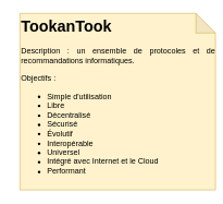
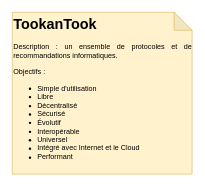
- <mxCell id="2" value="&lt;div style=&quot;text-align: justify&quot;&gt;&lt;b style=&quot;font-size: 24px&quot;&gt;TookanTook&lt;/b&gt;&lt;/div&gt;&lt;div style=&quot;text-align: justify&quot;&gt;&lt;br&gt;&lt;/div&gt;&lt;div style=&quot;text-align: justify&quot;&gt;&lt;span&gt;Description : un ensemble de protocoles et de recommandations informatiques.&lt;/span&gt;&lt;/div&gt;&lt;div style=&quot;text-align: justify&quot;&gt;&lt;br&gt;&lt;/div&gt;&lt;div style=&quot;text-align: justify&quot;&gt;&lt;span&gt;Objectifs :&lt;/span&gt;&lt;/div&gt;&lt;ul&gt;&lt;li style=&quot;text-align: justify&quot;&gt;Simple d'utilisation&lt;/li&gt;&lt;li style=&quot;text-align: justify&quot;&gt;Libre&lt;/li&gt;&lt;li style=&quot;text-align: justify&quot;&gt;Décentralisé&lt;/li&gt;&lt;li style=&quot;text-align: justify&quot;&gt;Sécurisé&lt;/li&gt;&lt;li style=&quot;text-align: justify&quot;&gt;Évolutif&lt;/li&gt;&lt;li style=&quot;text-align: justify&quot;&gt;Interopérable&lt;/li&gt;&lt;li style=&quot;text-align: justify&quot;&gt;Universel&lt;/li&gt;&lt;li style=&quot;text-align: justify&quot;&gt;Intégré avec Internet et le Cloud&lt;/li&gt;&lt;li style=&quot;text-align: justify&quot;&gt;Performant&lt;/li&gt;&lt;/ul&gt;" style="shape=note;whiteSpace=wrap;html=1;backgroundOutline=1;darkOpacity=0.05;fillColor=#fff2cc;strokeColor=#d6b656;align=left;verticalAlign=top;" parent="1" vertex="1"><mxGeometry x="30" y="20" width="300" height="270" as="geometry" /></mxCell>
+ <mxCell id="2" value="&lt;div style=&quot;text-align: justify&quot;&gt;&lt;b style=&quot;font-size: 24px&quot;&gt;TookanTook&lt;/b&gt;&lt;/div&gt;&lt;div style=&quot;text-align: justify&quot;&gt;&lt;br&gt;&lt;/div&gt;&lt;div style=&quot;text-align: justify&quot;&gt;&lt;span&gt;Description : un ensemble de protocoles et de recommandations informatiques.&lt;/span&gt;&lt;/div&gt;&lt;div style=&quot;text-align: justify&quot;&gt;&lt;br&gt;&lt;/div&gt;&lt;div style=&quot;text-align: justify&quot;&gt;&lt;span&gt;Objectifs :&lt;/span&gt;&lt;/div&gt;&lt;ul&gt;&lt;li style=&quot;text-align: justify&quot;&gt;Simple d'utilisation&lt;/li&gt;&lt;li style=&quot;text-align: justify&quot;&gt;Libre&lt;/li&gt;&lt;li style=&quot;text-align: justify&quot;&gt;Décentralisé&lt;/li&gt;&lt;li style=&quot;text-align: justify&quot;&gt;Sécurisé&lt;/li&gt;&lt;li style=&quot;text-align: justify&quot;&gt;Évolutif&lt;/li&gt;&lt;li style=&quot;text-align: justify&quot;&gt;Interopérable&lt;/li&gt;&lt;li style=&quot;text-align: justify&quot;&gt;Universel&lt;/li&gt;&lt;li style=&quot;text-align: justify&quot;&gt;Intégré avec Internet et le Cloud&lt;/li&gt;&lt;li style=&quot;text-align: justify&quot;&gt;Performant&lt;/li&gt;&lt;/ul&gt;" style="shape=note;whiteSpace=wrap;html=1;backgroundOutline=1;darkOpacity=0.05;fillColor=#fff2cc;strokeColor=#d6b656;align=left;verticalAlign=top;" parent="1" vertex="1"><mxGeometry x="20" y="20" width="300" height="270" as="geometry" /></mxCell>
